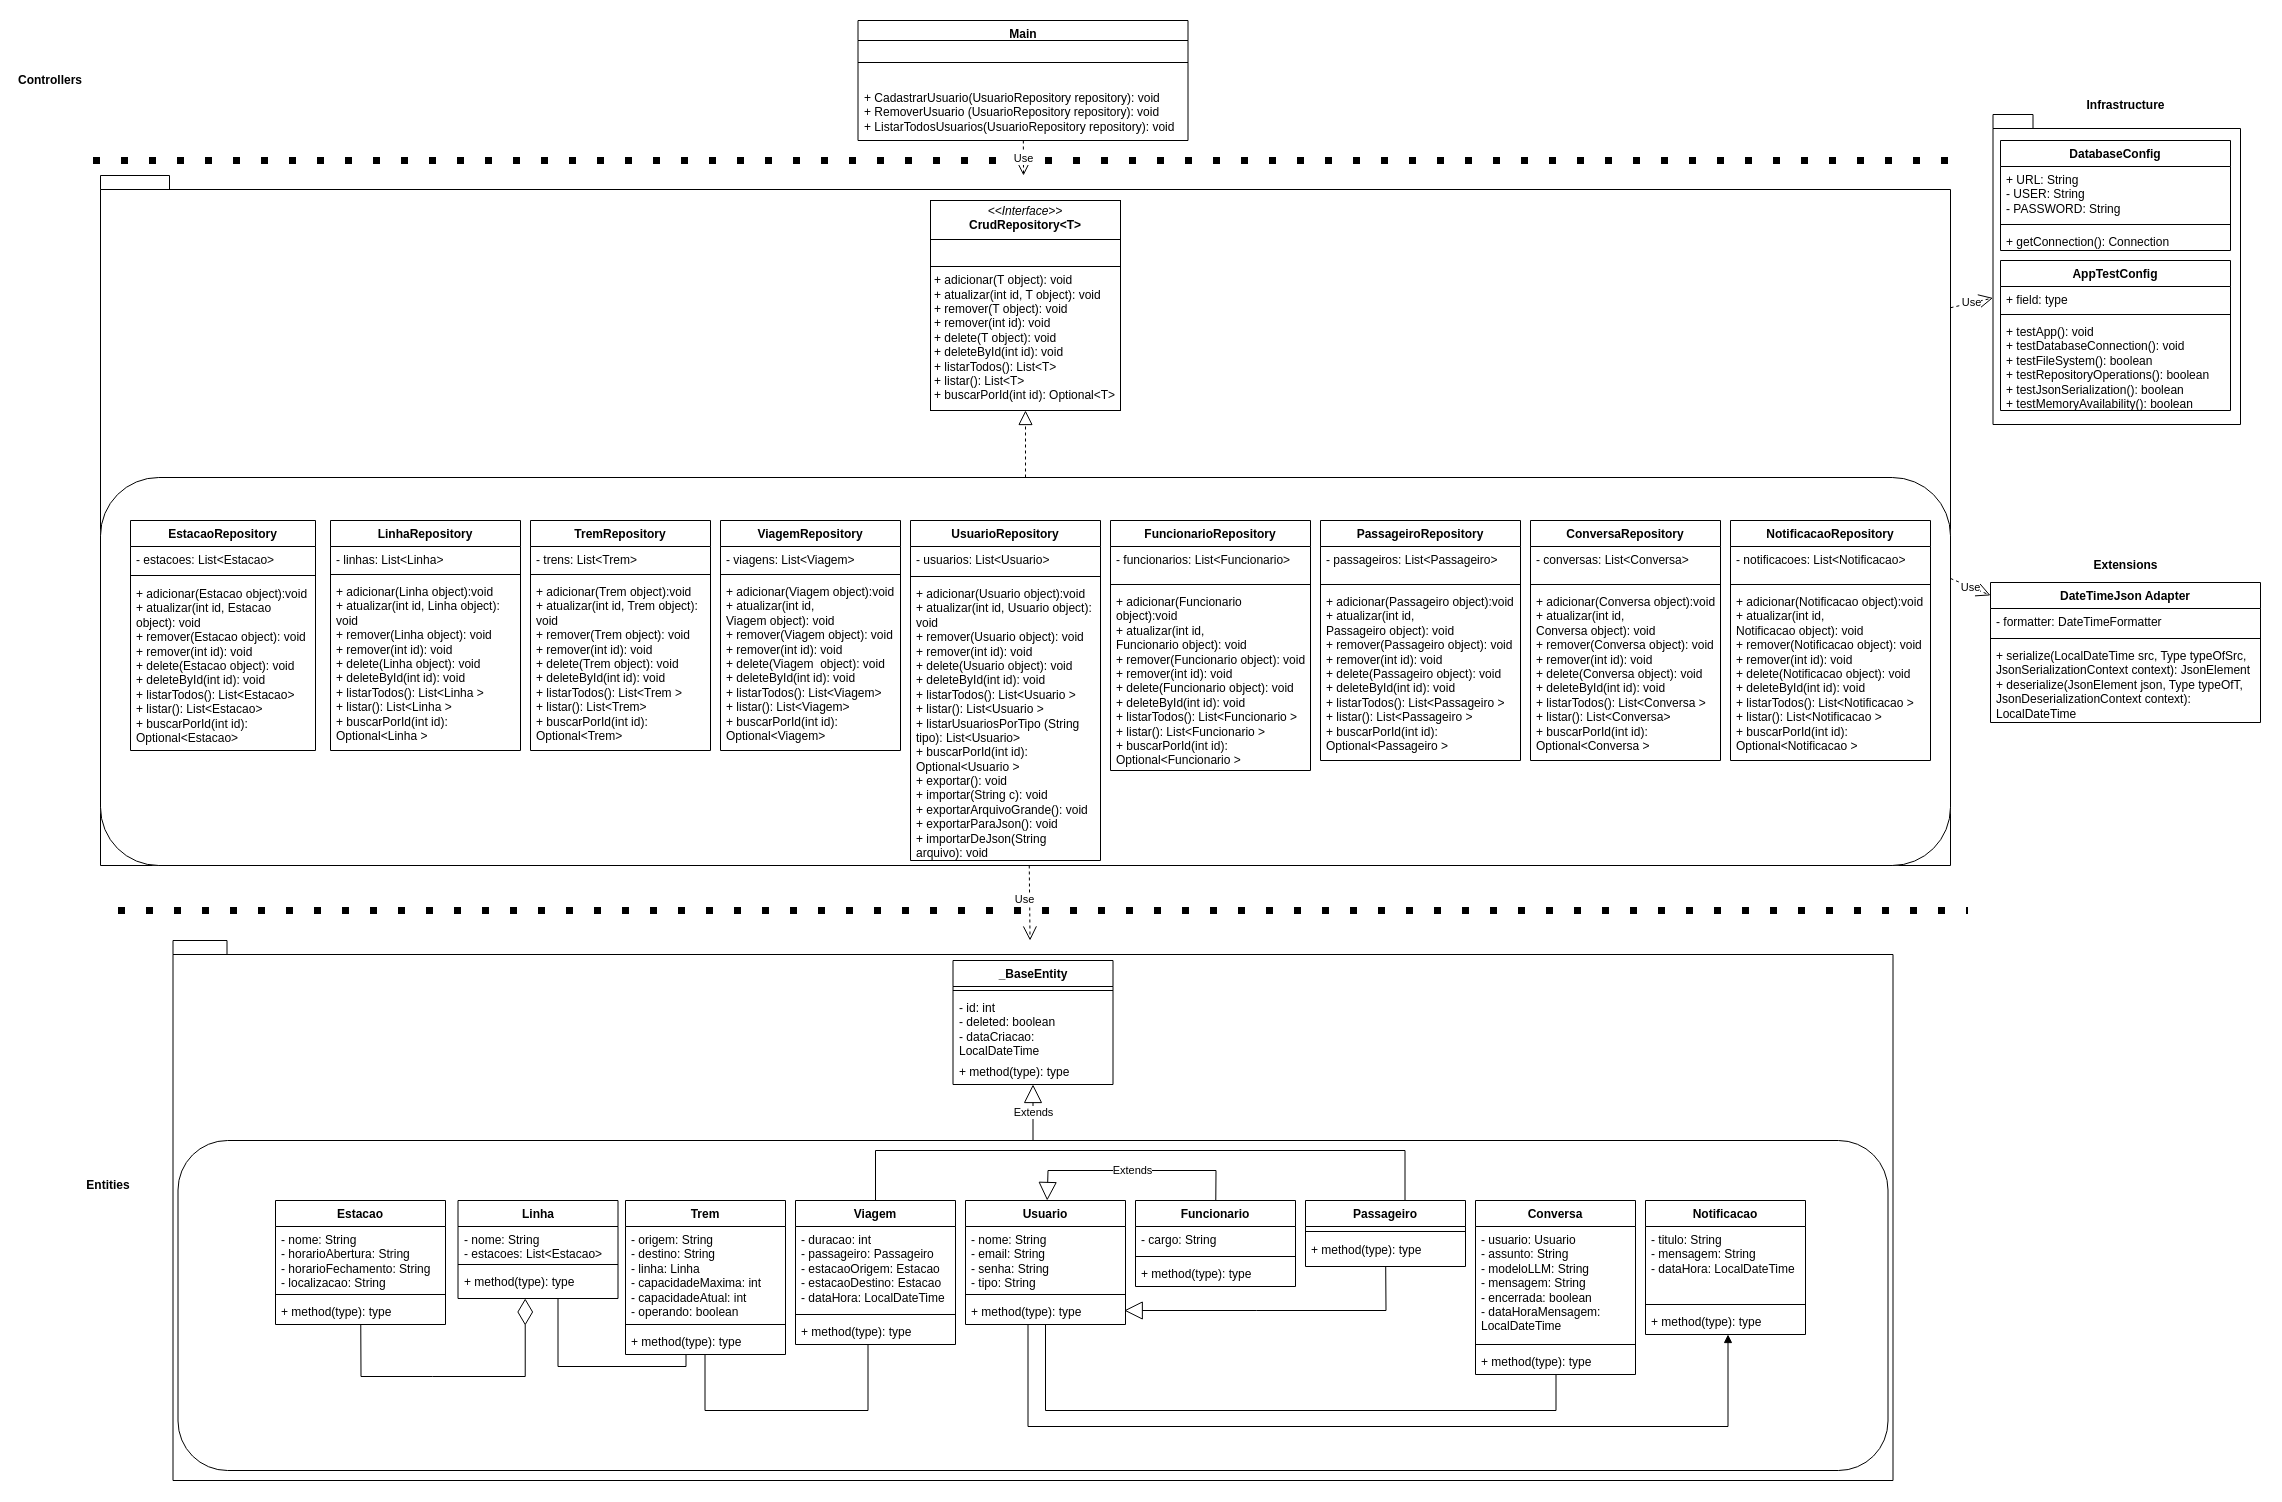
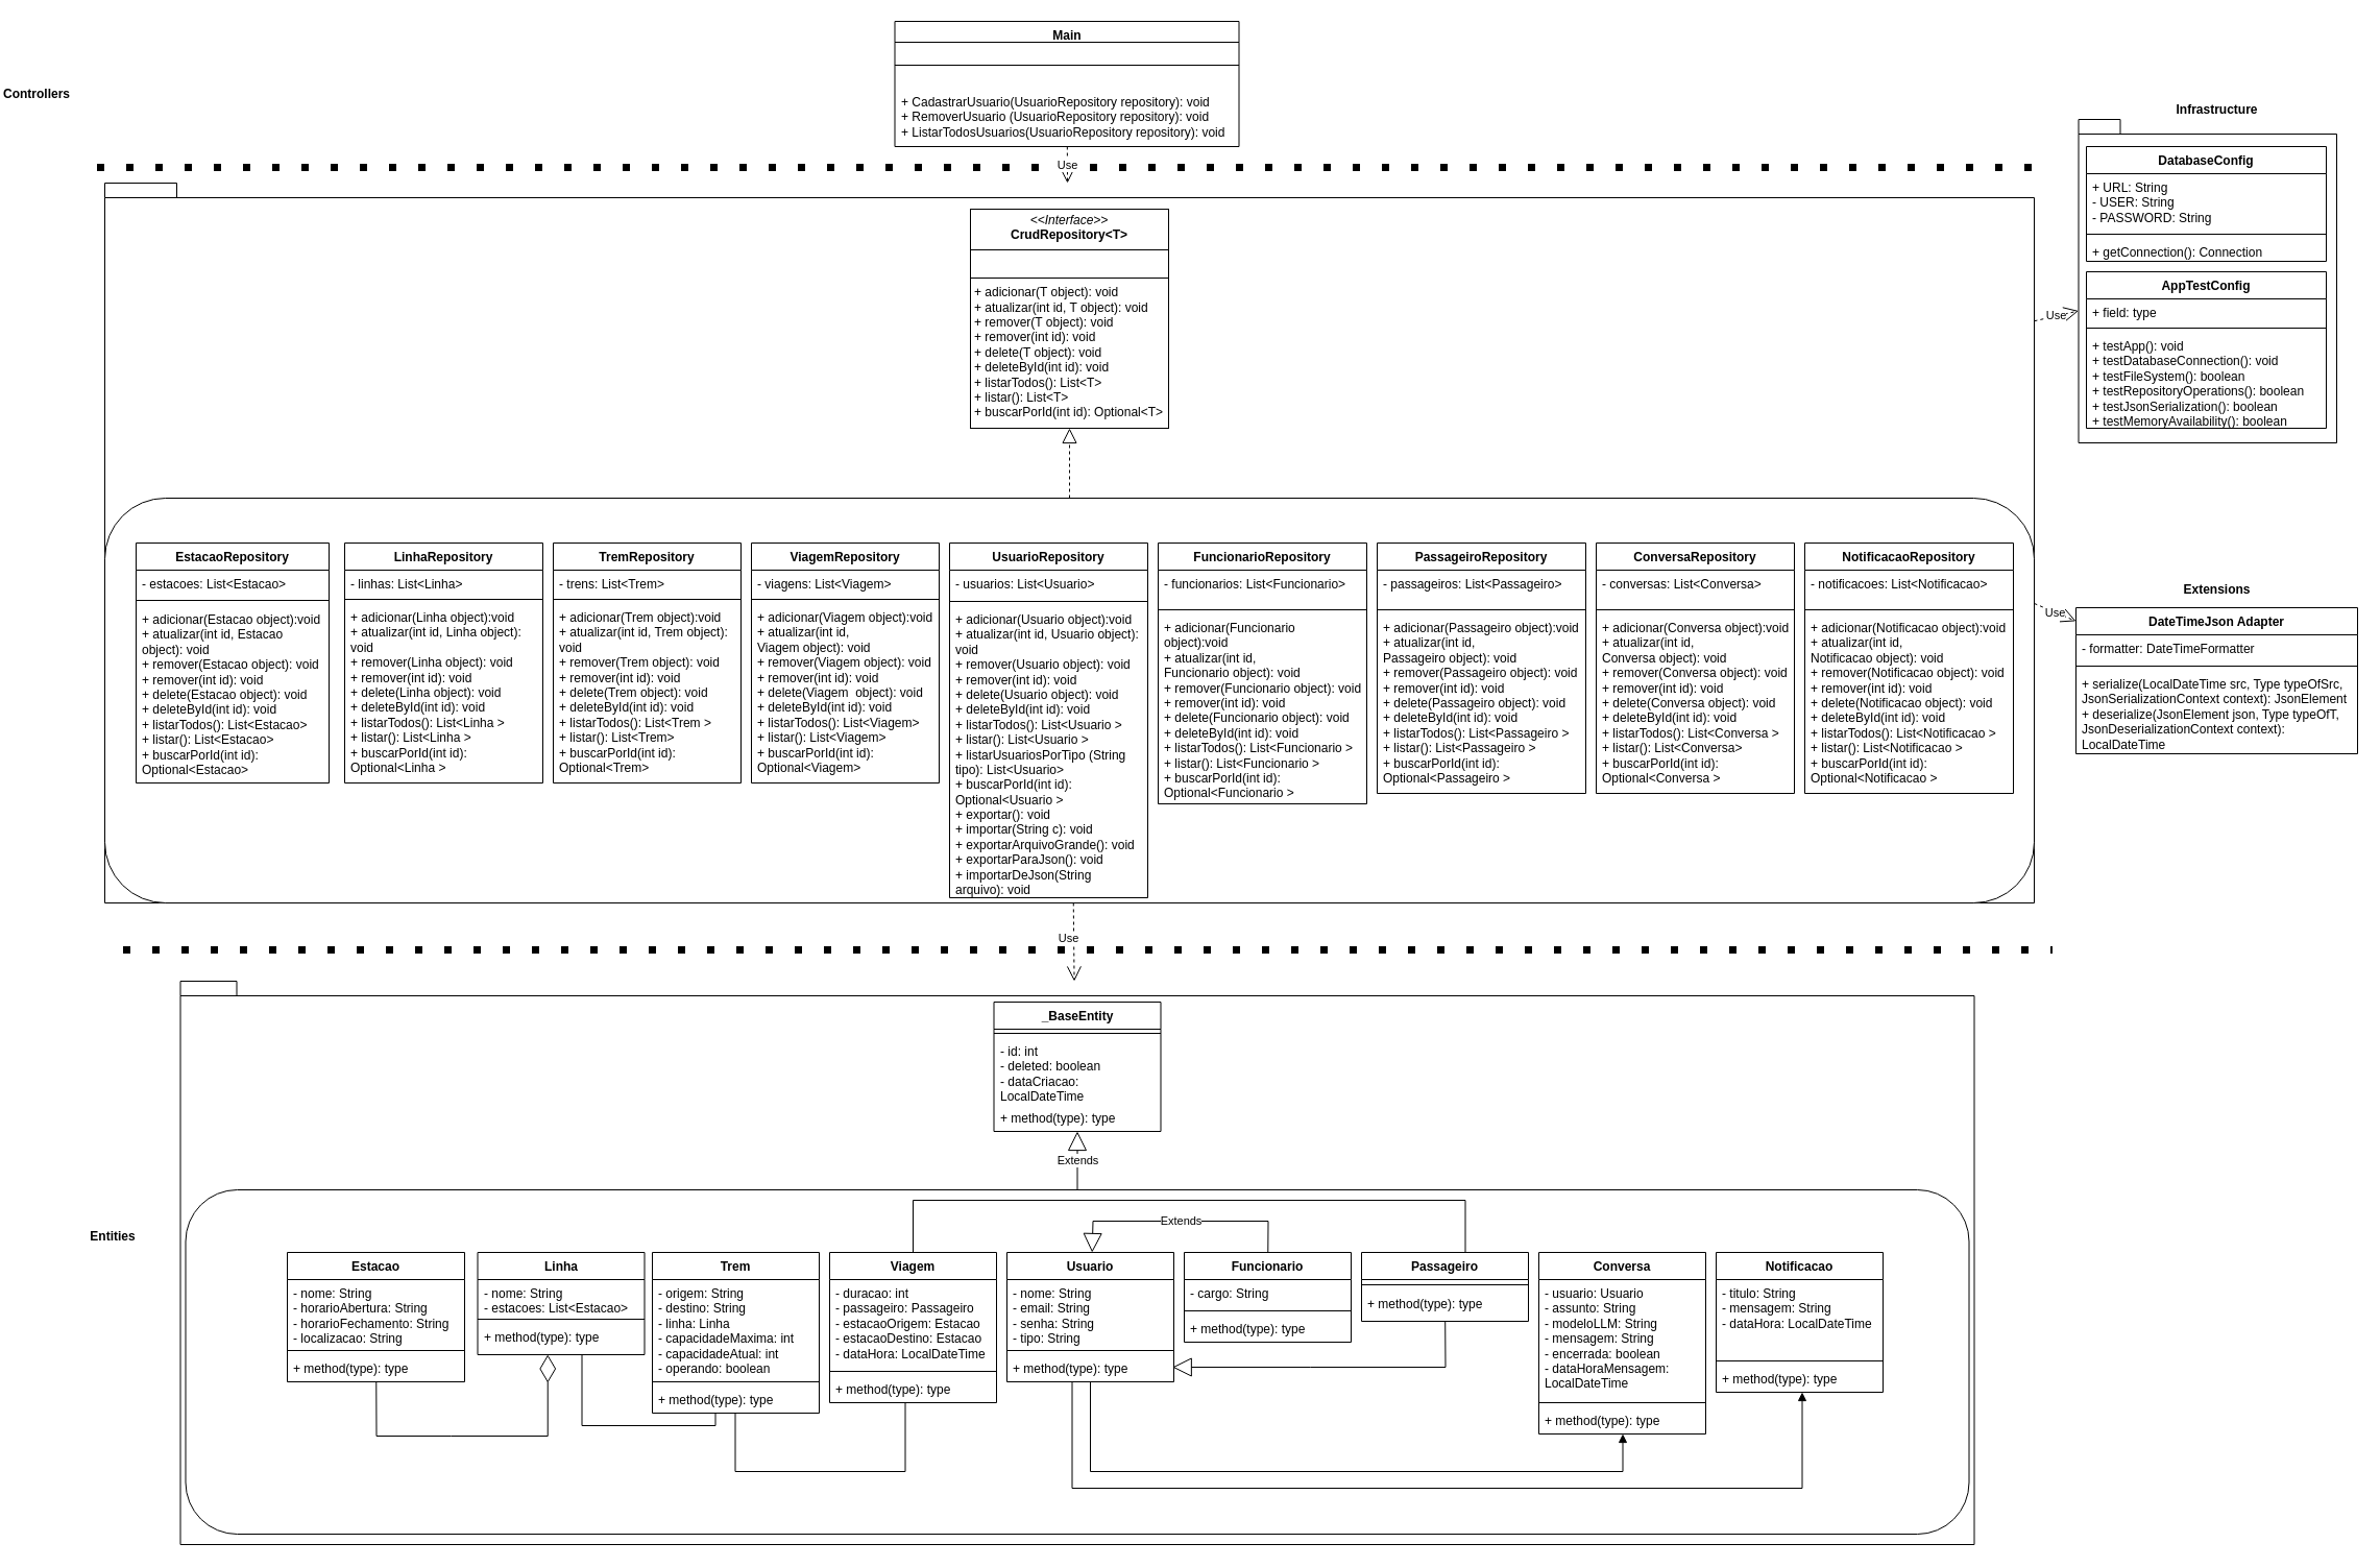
- <mxCell id="4" value="&lt;b&gt;Controllers&lt;/b&gt;" style="text;html=1;align=center;verticalAlign=middle;whiteSpace=wrap;rounded=0;" parent="1" vertex="1"><mxGeometry x="20" y="65" width="60" height="30" as="geometry" /></mxCell>
+ <mxCell id="4" value="&lt;b&gt;Controllers&lt;/b&gt;" style="text;html=1;align=center;verticalAlign=middle;whiteSpace=wrap;rounded=0;" parent="1" vertex="1"><mxGeometry x="5" y="75" width="60" height="30" as="geometry" /></mxCell>
- <mxCell id="107" value="" style="endArrow=none;html=1;edgeStyle=orthogonalEdgeStyle;rounded=0;" parent="1" source="85" target="101" edge="1"><mxGeometry relative="1" as="geometry"><mxPoint x="1205" y="1296" as="sourcePoint" /><mxPoint x="1365" y="1296" as="targetPoint" /><Array as="points"><mxPoint x="1044.5" y="1410" /><mxPoint x="1555.5" y="1410" /></Array></mxGeometry></mxCell>
+ <mxCell id="107" value="" style="endArrow=block;html=1;edgeStyle=orthogonalEdgeStyle;rounded=0;" parent="1" source="85" target="101" edge="1"><mxGeometry relative="1" as="geometry"><mxPoint x="1205" y="1296" as="sourcePoint" /><mxPoint x="1365" y="1296" as="targetPoint" /><Array as="points"><mxPoint x="1044.5" y="1410" /><mxPoint x="1555.5" y="1410" /></Array></mxGeometry></mxCell>
